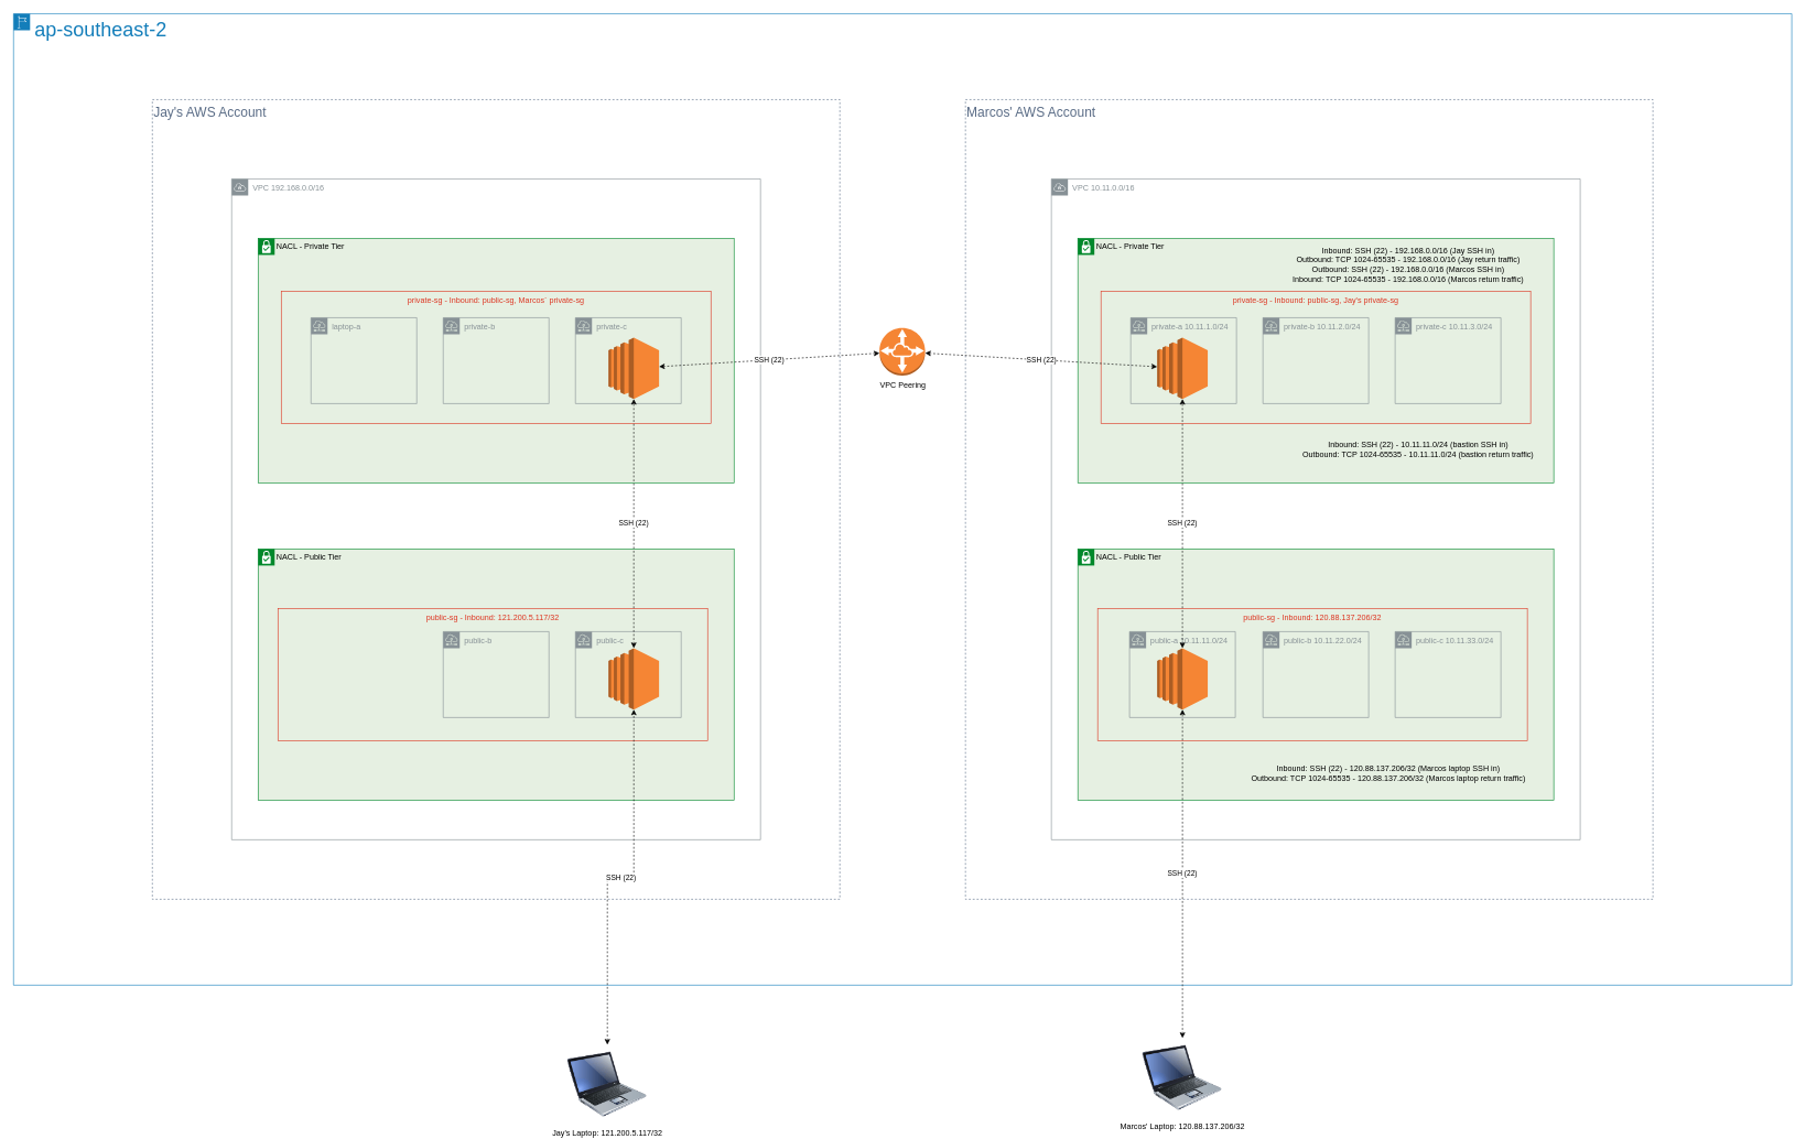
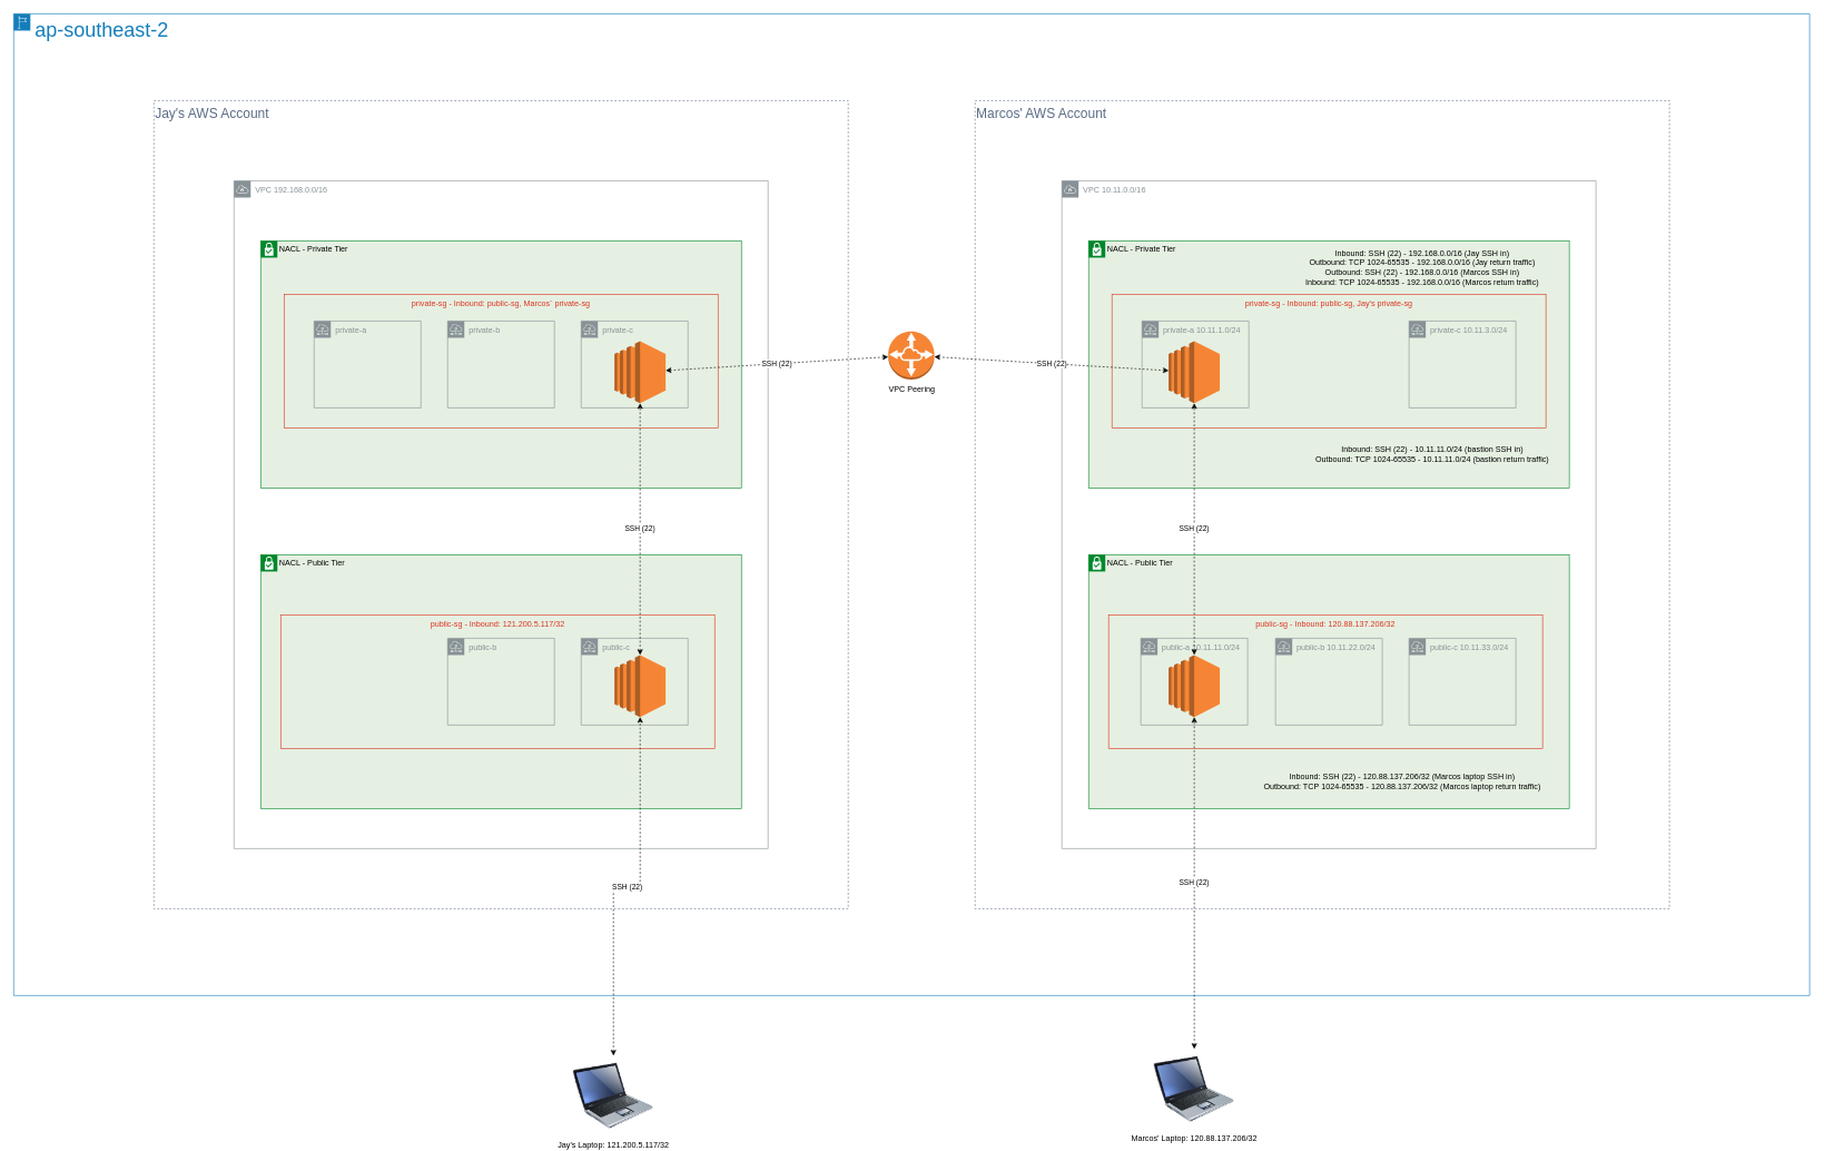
- <mxCell id="27" value="laptop-a" style="outlineConnect=0;gradientColor=none;html=1;whiteSpace=wrap;fontSize=12;fontStyle=0;shape=mxgraph.aws4.group;grIcon=mxgraph.aws4.group_subnet;strokeColor=#879196;fillColor=none;verticalAlign=top;align=left;spacingLeft=30;fontColor=#879196;dashed=0;" parent="25" vertex="1"><mxGeometry x="80" y="120" width="160" height="130" as="geometry" /></mxCell>
+ <mxCell id="27" value="private-a" style="outlineConnect=0;gradientColor=none;html=1;whiteSpace=wrap;fontSize=12;fontStyle=0;shape=mxgraph.aws4.group;grIcon=mxgraph.aws4.group_subnet;strokeColor=#879196;fillColor=none;verticalAlign=top;align=left;spacingLeft=30;fontColor=#879196;dashed=0;" parent="25" vertex="1"><mxGeometry x="80" y="120" width="160" height="130" as="geometry" /></mxCell>
- <mxCell id="18" value="private-b 10.11.2.0/24" style="outlineConnect=0;gradientColor=none;html=1;whiteSpace=wrap;fontSize=12;fontStyle=0;shape=mxgraph.aws4.group;grIcon=mxgraph.aws4.group_subnet;strokeColor=#879196;fillColor=none;verticalAlign=top;align=left;spacingLeft=30;fontColor=#879196;dashed=0;" parent="15" vertex="1"><mxGeometry x="280" y="120" width="160" height="130" as="geometry" /></mxCell>
